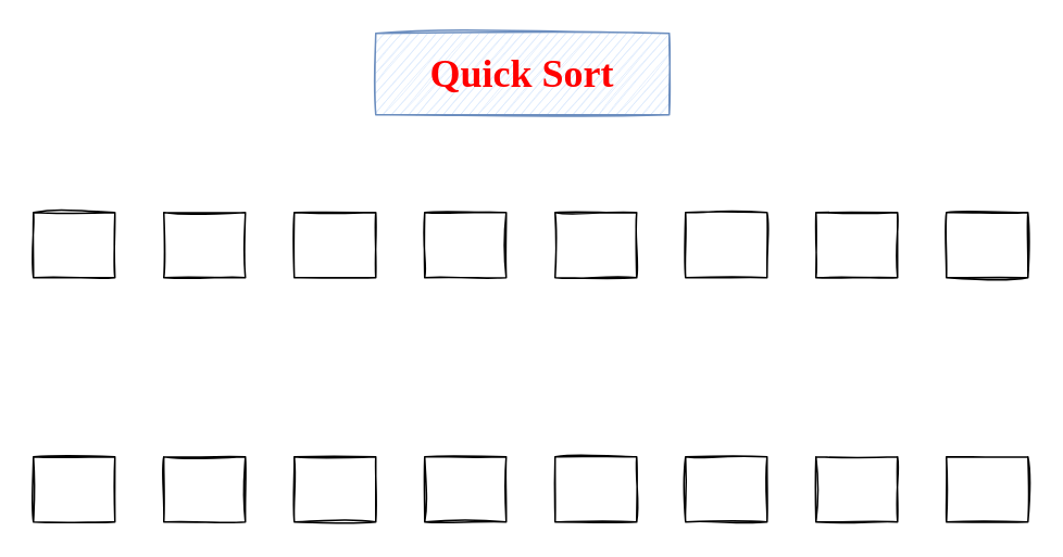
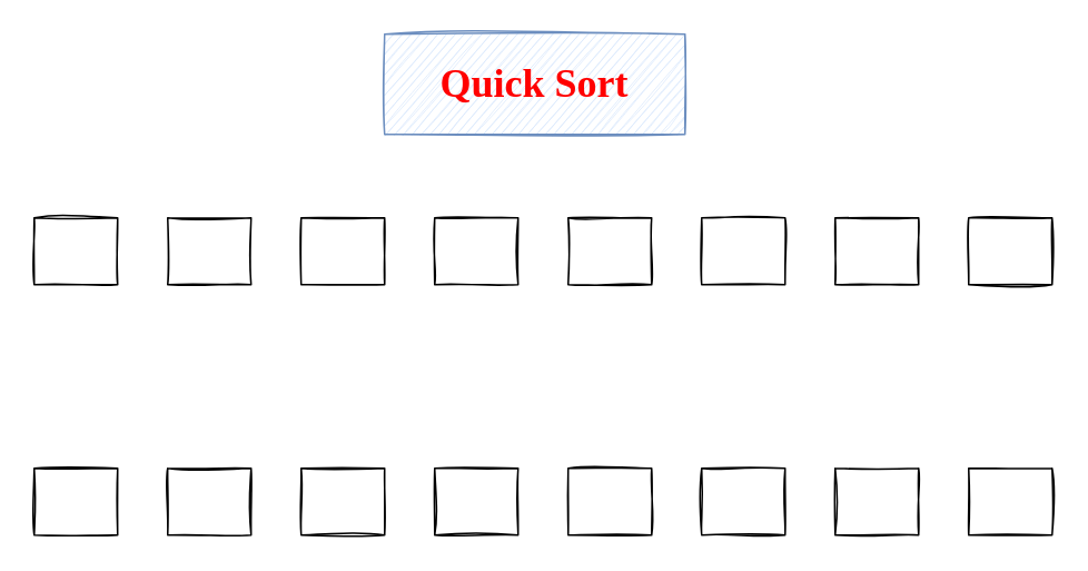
- <mxCell id="18" value="&lt;h1&gt;&lt;font style=&quot;font-size: 24px&quot; color=&quot;#ff0000&quot; face=&quot;中国式手写风&quot;&gt;Quick Sort&lt;/font&gt;&lt;/h1&gt;" style="text;html=1;strokeColor=#6c8ebf;fillColor=#dae8fc;align=center;verticalAlign=middle;whiteSpace=wrap;rounded=0;sketch=1;" vertex="1" parent="1"><mxGeometry x="230" y="20" width="180" height="50" as="geometry" /></mxCell>
+ <mxCell id="18" value="&lt;h1&gt;&lt;font style=&quot;font-size: 24px&quot; color=&quot;#ff0000&quot; face=&quot;中国式手写风&quot;&gt;Quick Sort&lt;/font&gt;&lt;/h1&gt;" style="text;html=1;strokeColor=#6c8ebf;fillColor=#dae8fc;align=center;verticalAlign=middle;whiteSpace=wrap;rounded=0;sketch=1;" vertex="1" parent="1"><mxGeometry x="230" y="20" width="180" height="60" as="geometry" /></mxCell>
